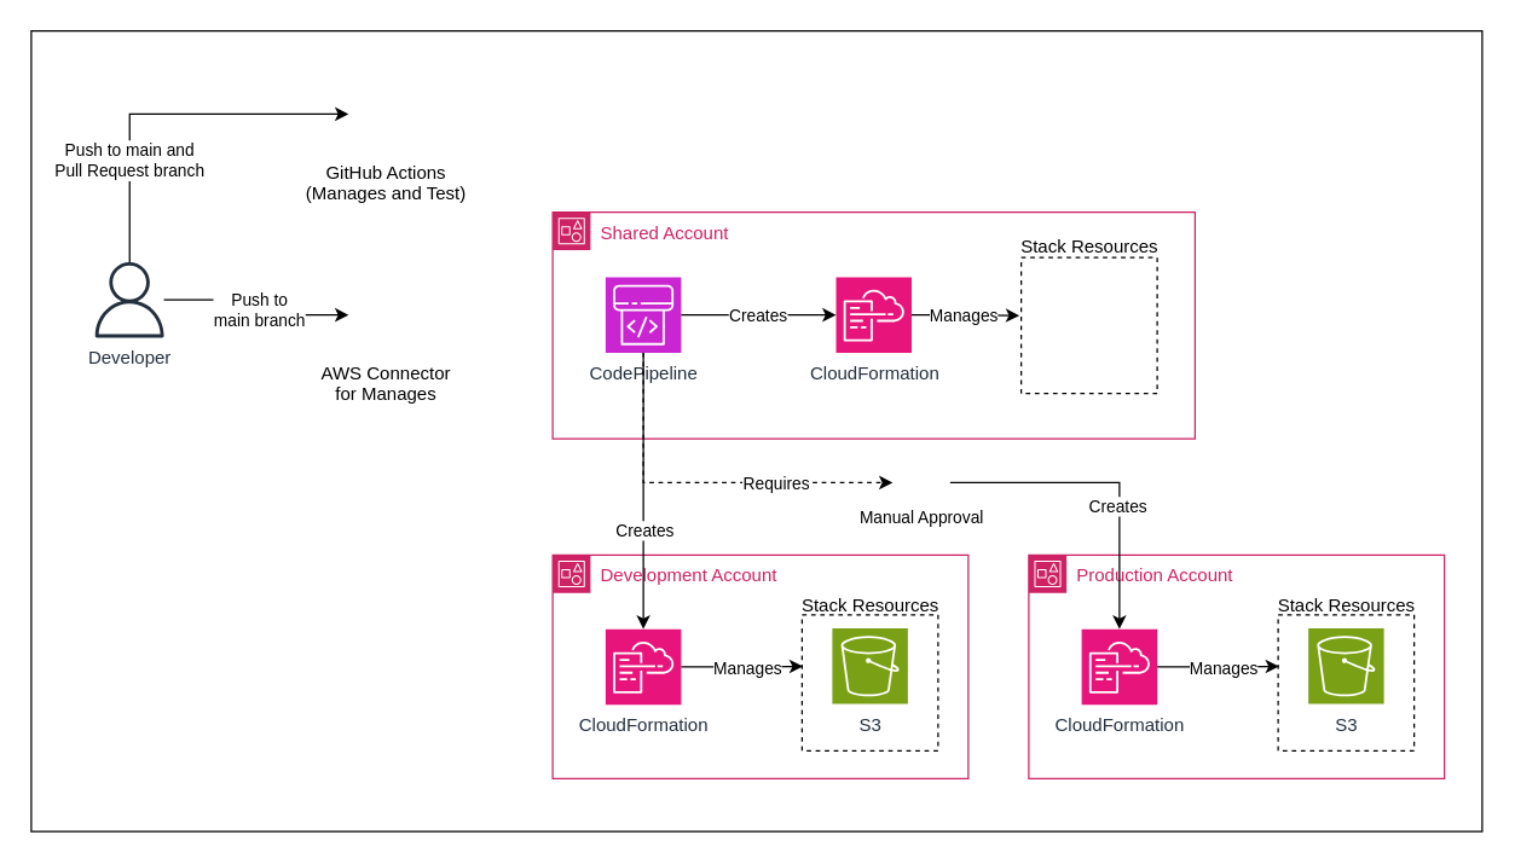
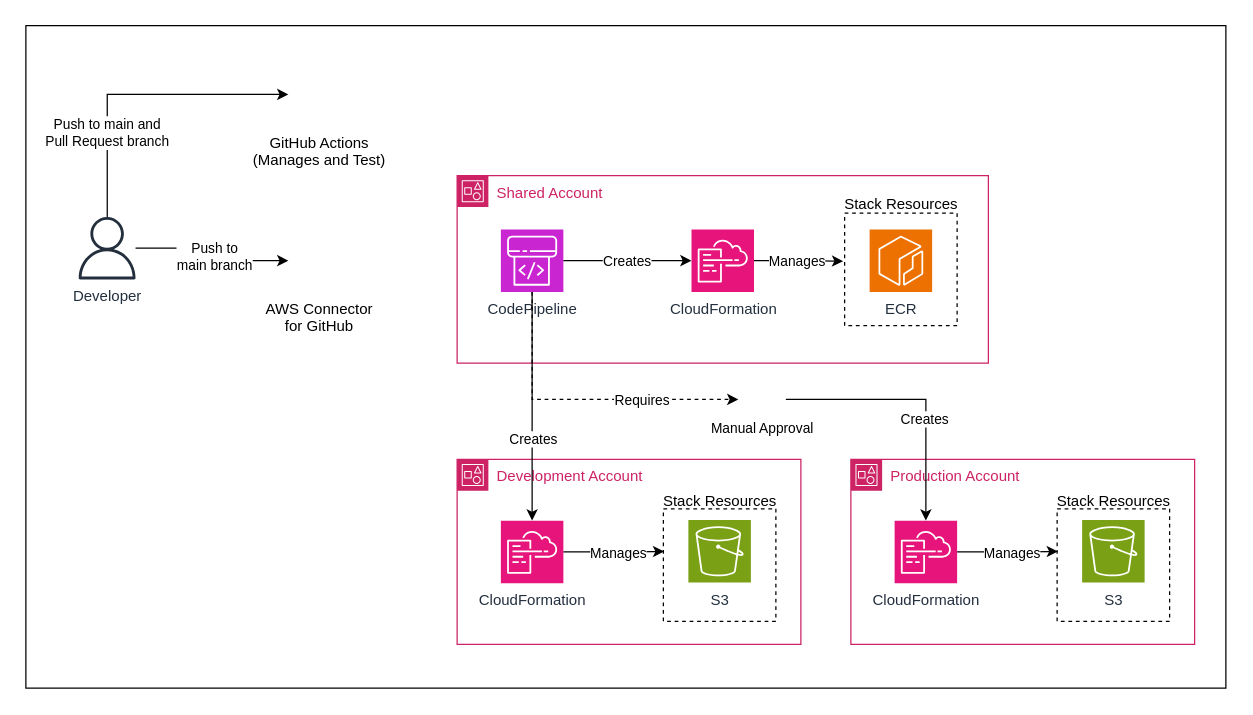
+ <mxCell id="4" value="ECR" style="sketch=0;points=[[0,0,0],[0.25,0,0],[0.5,0,0],[0.75,0,0],[1,0,0],[0,1,0],[0.25,1,0],[0.5,1,0],[0.75,1,0],[1,1,0],[0,0.25,0],[0,0.5,0],[0,0.75,0],[1,0.25,0],[1,0.5,0],[1,0.75,0]];outlineConnect=0;fontColor=#232F3E;fillColor=#ED7100;strokeColor=#ffffff;dashed=0;verticalLabelPosition=bottom;verticalAlign=top;align=center;html=1;fontSize=12;fontStyle=0;aspect=fixed;shape=mxgraph.aws4.resourceIcon;resIcon=mxgraph.aws4.ecr;" parent="3" vertex="1"><mxGeometry x="330" y="43" width="50" height="50" as="geometry" /></mxCell>
- <mxCell id="26" value="AWS Connector&#10;for Manages&#10;" style="shape=image;verticalLabelPosition=bottom;labelBackgroundColor=default;verticalAlign=top;aspect=fixed;imageAspect=0;image=https://cdn.iconscout.com/icon/free/png-256/free-aws-logo-icon-download-in-svg-png-gif-file-formats--cloud-computing-network-server-database-brand-pack-logos-icons-1583149.png;" vertex="1" parent="1"><mxGeometry x="230" y="183" width="50" height="50" as="geometry" /></mxCell>
+ <mxCell id="26" value="AWS Connector&#10;for GitHub&#10;" style="shape=image;verticalLabelPosition=bottom;labelBackgroundColor=default;verticalAlign=top;aspect=fixed;imageAspect=0;image=https://cdn.iconscout.com/icon/free/png-256/free-aws-logo-icon-download-in-svg-png-gif-file-formats--cloud-computing-network-server-database-brand-pack-logos-icons-1583149.png;" vertex="1" parent="1"><mxGeometry x="230" y="183" width="50" height="50" as="geometry" /></mxCell>
